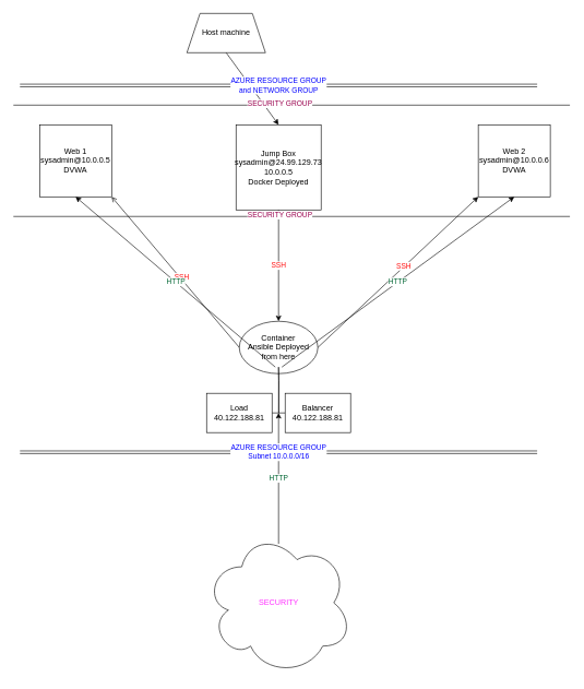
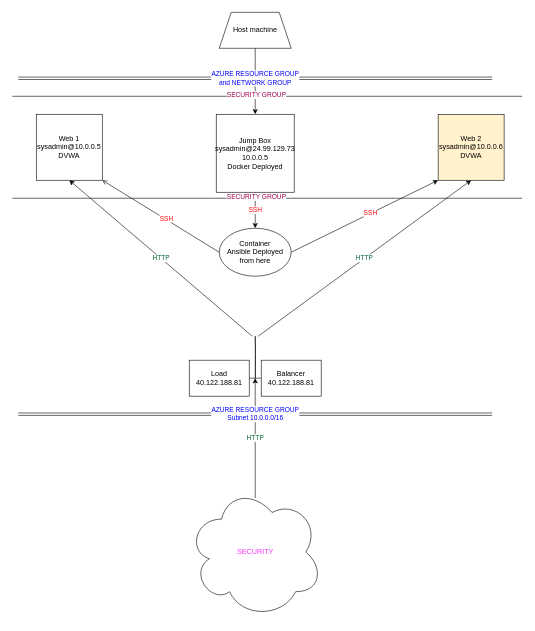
- <mxCell id="11" value="&lt;font color=&quot;#000000&quot;&gt;Host machine&lt;/font&gt;" style="shape=trapezoid;perimeter=trapezoidPerimeter;whiteSpace=wrap;html=1;fixedSize=1;fontColor=#FF0D0D;" vertex="1" parent="1"><mxGeometry x="285" y="20" width="120" height="60" as="geometry" /></mxCell>
+ <mxCell id="11" value="&lt;font color=&quot;#000000&quot;&gt;Host machine&lt;/font&gt;" style="shape=trapezoid;perimeter=trapezoidPerimeter;whiteSpace=wrap;html=1;fixedSize=1;fontColor=#FF0D0D;" vertex="1" parent="1"><mxGeometry x="365" y="20" width="120" height="60" as="geometry" /></mxCell>
- <mxCell id="6" value="Web 2&lt;br&gt;sysadmin@10.0.0.6&lt;br&gt;DVWA" style="whiteSpace=wrap;html=1;aspect=fixed;" vertex="1" parent="1"><mxGeometry x="730" y="190" width="110" height="110" as="geometry" /></mxCell>
+ <mxCell id="6" value="Web 2&lt;br&gt;sysadmin@10.0.0.6&lt;br&gt;DVWA" style="whiteSpace=wrap;html=1;aspect=fixed;fillColor=#fff2cc;" vertex="1" parent="1"><mxGeometry x="730" y="190" width="110" height="110" as="geometry" /></mxCell>
- <mxCell id="4" value="Container&lt;br&gt;Ansible Deployed from here" style="ellipse;whiteSpace=wrap;html=1;" vertex="1" parent="1"><mxGeometry x="365" y="490" width="120" height="80" as="geometry" /></mxCell>
+ <mxCell id="4" value="Container&lt;br&gt;Ansible Deployed from here" style="ellipse;whiteSpace=wrap;html=1;" vertex="1" parent="1"><mxGeometry x="365" y="380" width="120" height="80" as="geometry" /></mxCell>
